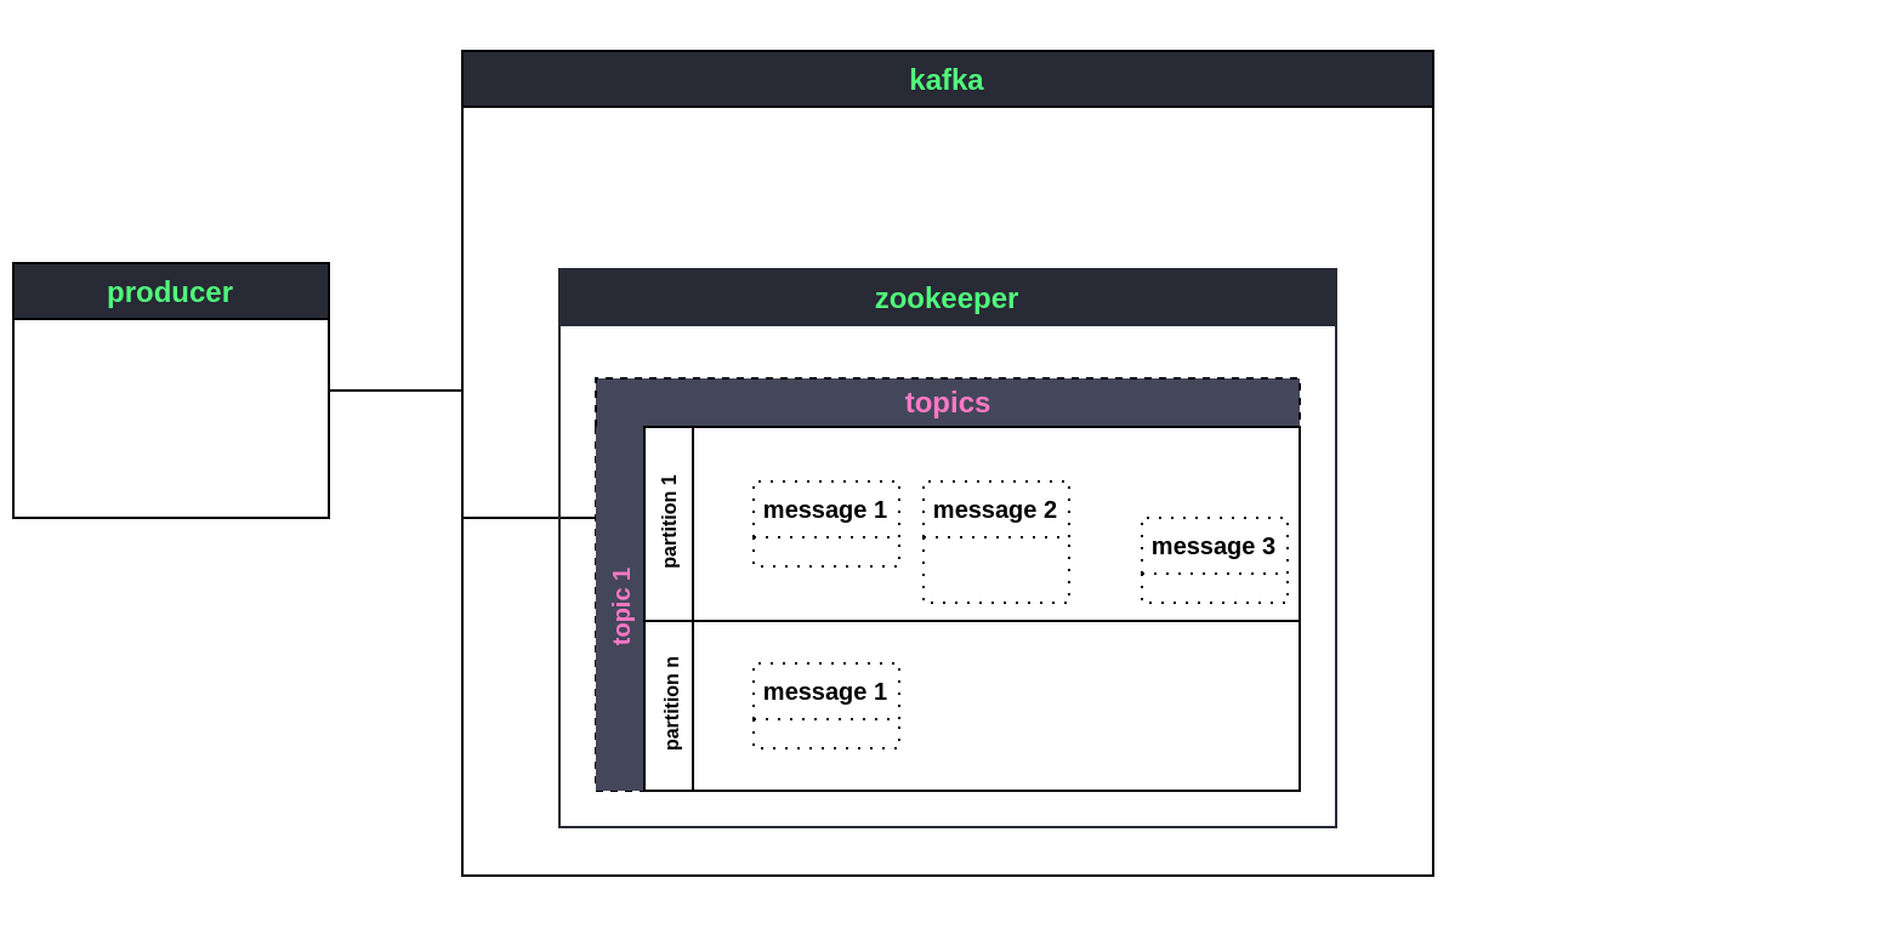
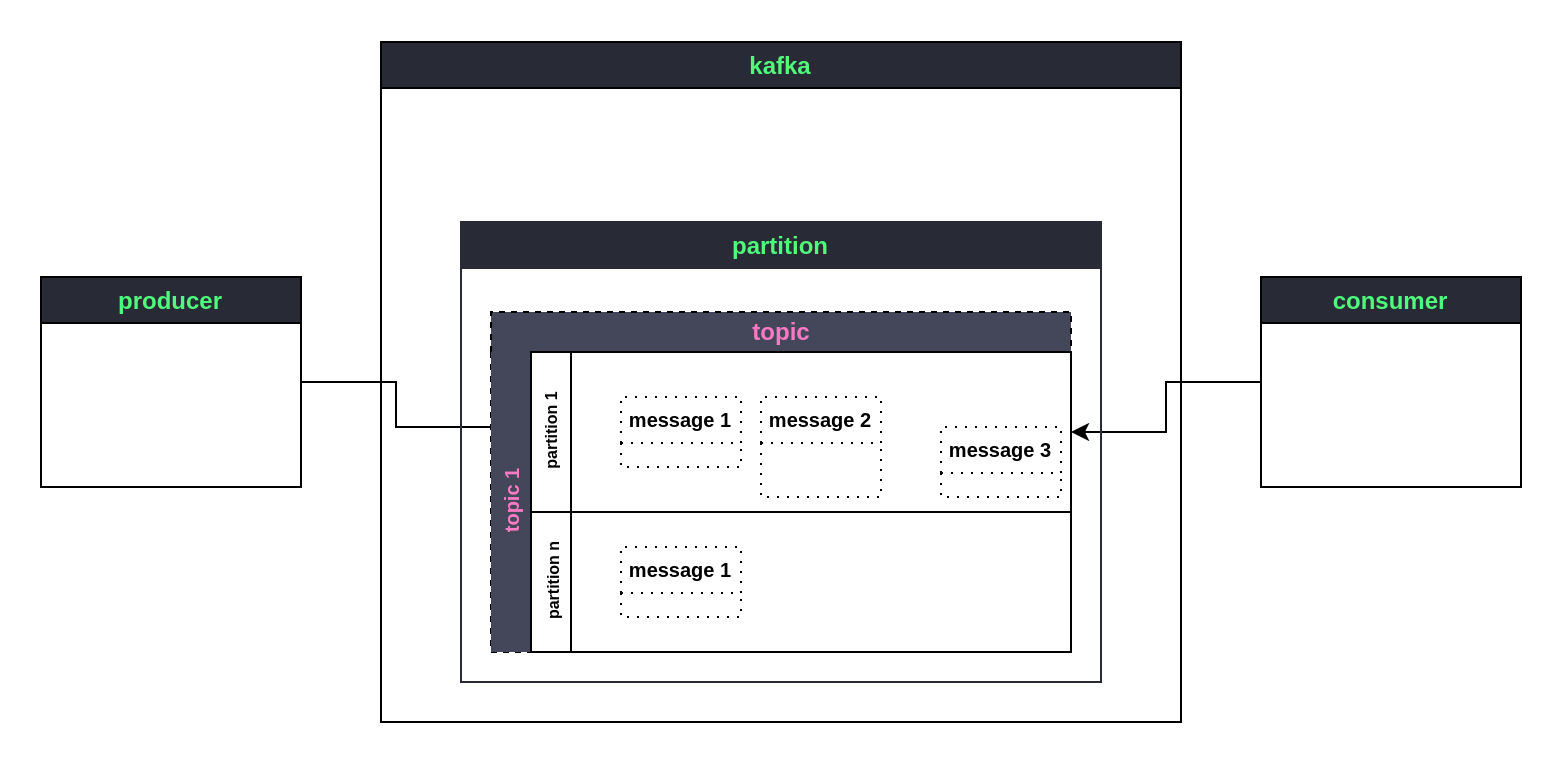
- <mxCell id="16" value="zookeeper" style="swimlane;fontColor=#50FA7B;strokeColor=#282A36;fillColor=#282A36;" parent="6" vertex="1"><mxGeometry x="40" y="90" width="320" height="230" as="geometry" /></mxCell>
+ <mxCell id="16" value="partition" style="swimlane;fontColor=#50FA7B;strokeColor=#282A36;fillColor=#282A36;" parent="6" vertex="1"><mxGeometry x="40" y="90" width="320" height="230" as="geometry" /></mxCell>
- <mxCell id="5" value="producer" style="swimlane;fontColor=#50FA7B;fillColor=#282A36;gradientColor=none;" parent="1" vertex="1"><mxGeometry x="5" y="108" width="130" height="105" as="geometry" /></mxCell>
+ <mxCell id="5" value="producer" style="swimlane;fontColor=#50FA7B;fillColor=#282A36;gradientColor=none;" parent="1" vertex="1"><mxGeometry x="20" y="138" width="130" height="105" as="geometry" /></mxCell>
- <mxCell id="8" value="&lt;font color=&quot;#FF79C6&quot;&gt;topics&lt;/font&gt;" style="swimlane;html=1;childLayout=stackLayout;resizeParent=1;resizeParentMax=0;horizontal=1;startSize=20;horizontalStack=0;swimlaneLine=0;dashed=1;fillColor=#44475A;" parent="7" vertex="1"><mxGeometry x="55" y="135" width="290" height="170" as="geometry" /></mxCell>
+ <mxCell id="8" value="&lt;font color=&quot;#FF79C6&quot;&gt;topic&lt;/font&gt;" style="swimlane;html=1;childLayout=stackLayout;resizeParent=1;resizeParentMax=0;horizontal=1;startSize=20;horizontalStack=0;swimlaneLine=0;dashed=1;fillColor=#44475A;" parent="7" vertex="1"><mxGeometry x="55" y="135" width="290" height="170" as="geometry" /></mxCell>
+ <mxCell id="3" value="consumer" style="swimlane;fontColor=#50FA7B;fillColor=#282A36;fontStyle=1;" parent="1" vertex="1"><mxGeometry x="630" y="138" width="130" height="105" as="geometry" /></mxCell>
+ <mxCell id="2" style="edgeStyle=orthogonalEdgeStyle;rounded=0;orthogonalLoop=1;jettySize=auto;html=1;entryX=1;entryY=0.5;entryDx=0;entryDy=0;fontSize=10;fontColor=#50FA7B;" parent="1" source="3" target="10" edge="1"><mxGeometry relative="1" as="geometry" /></mxCell>
